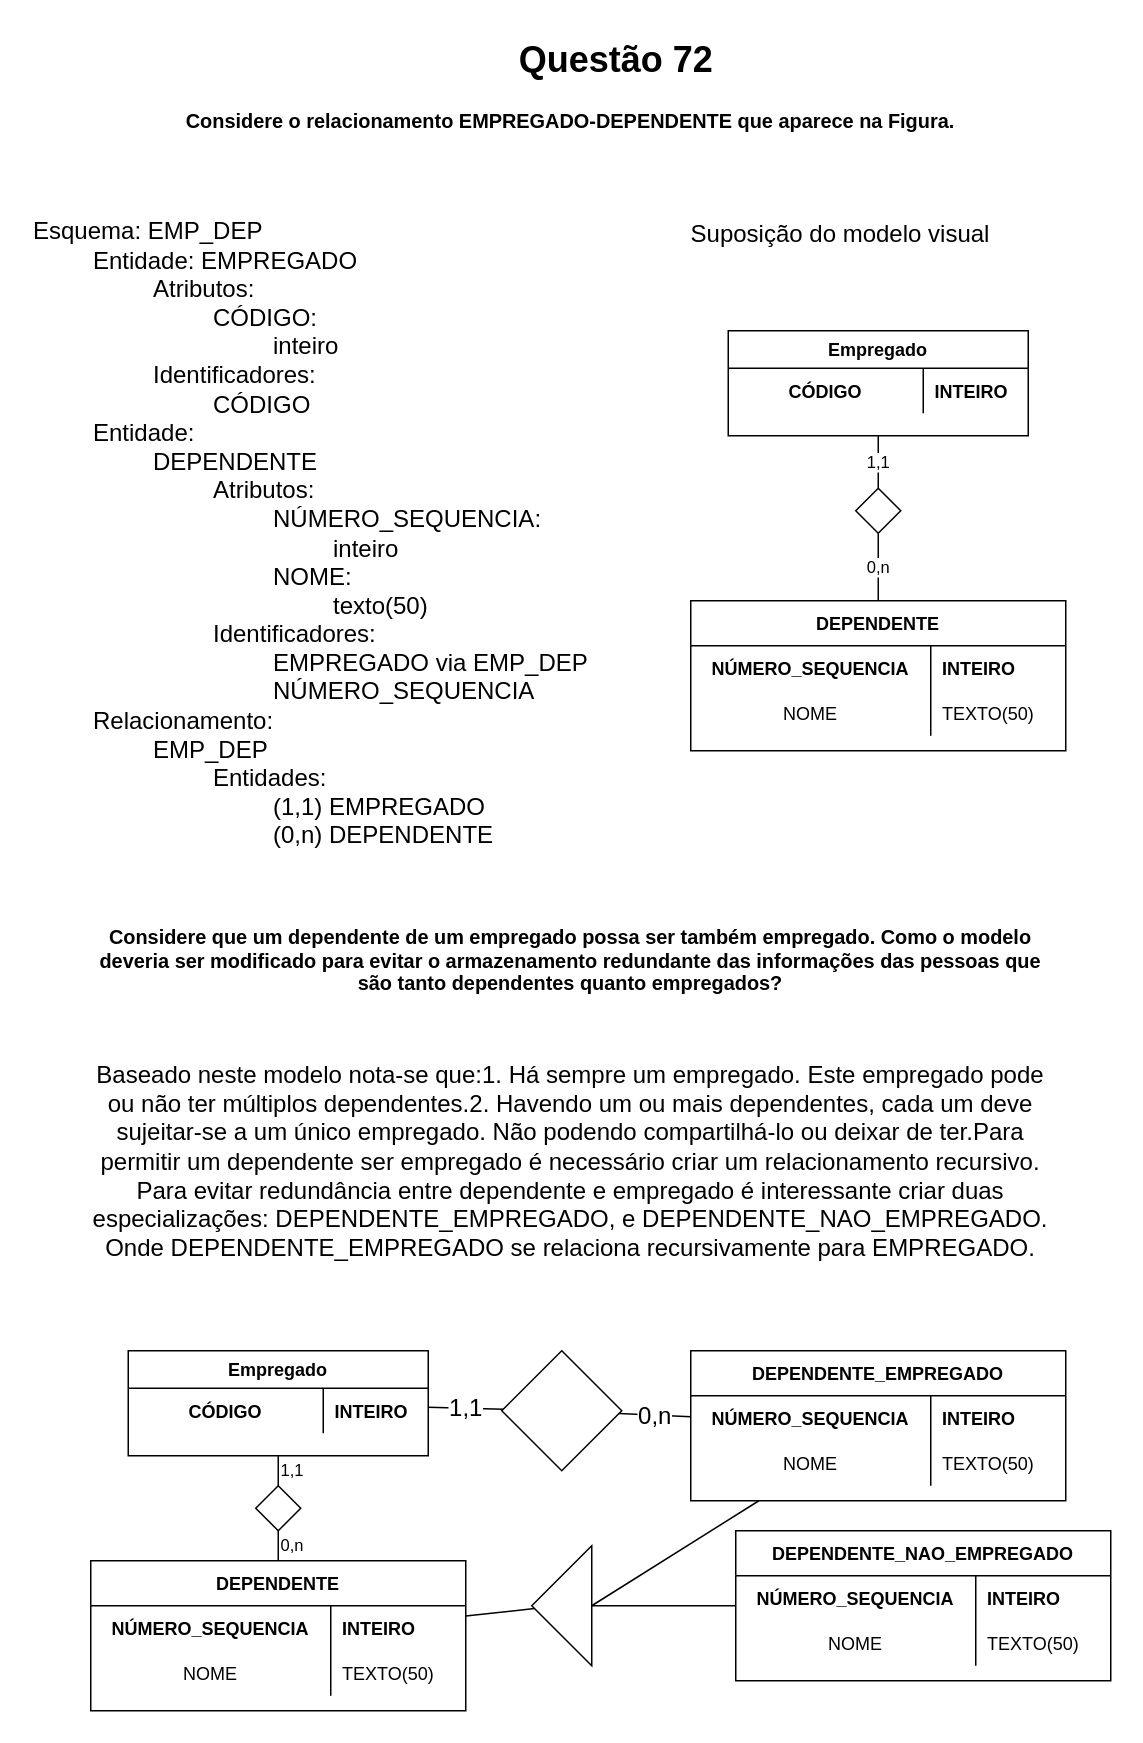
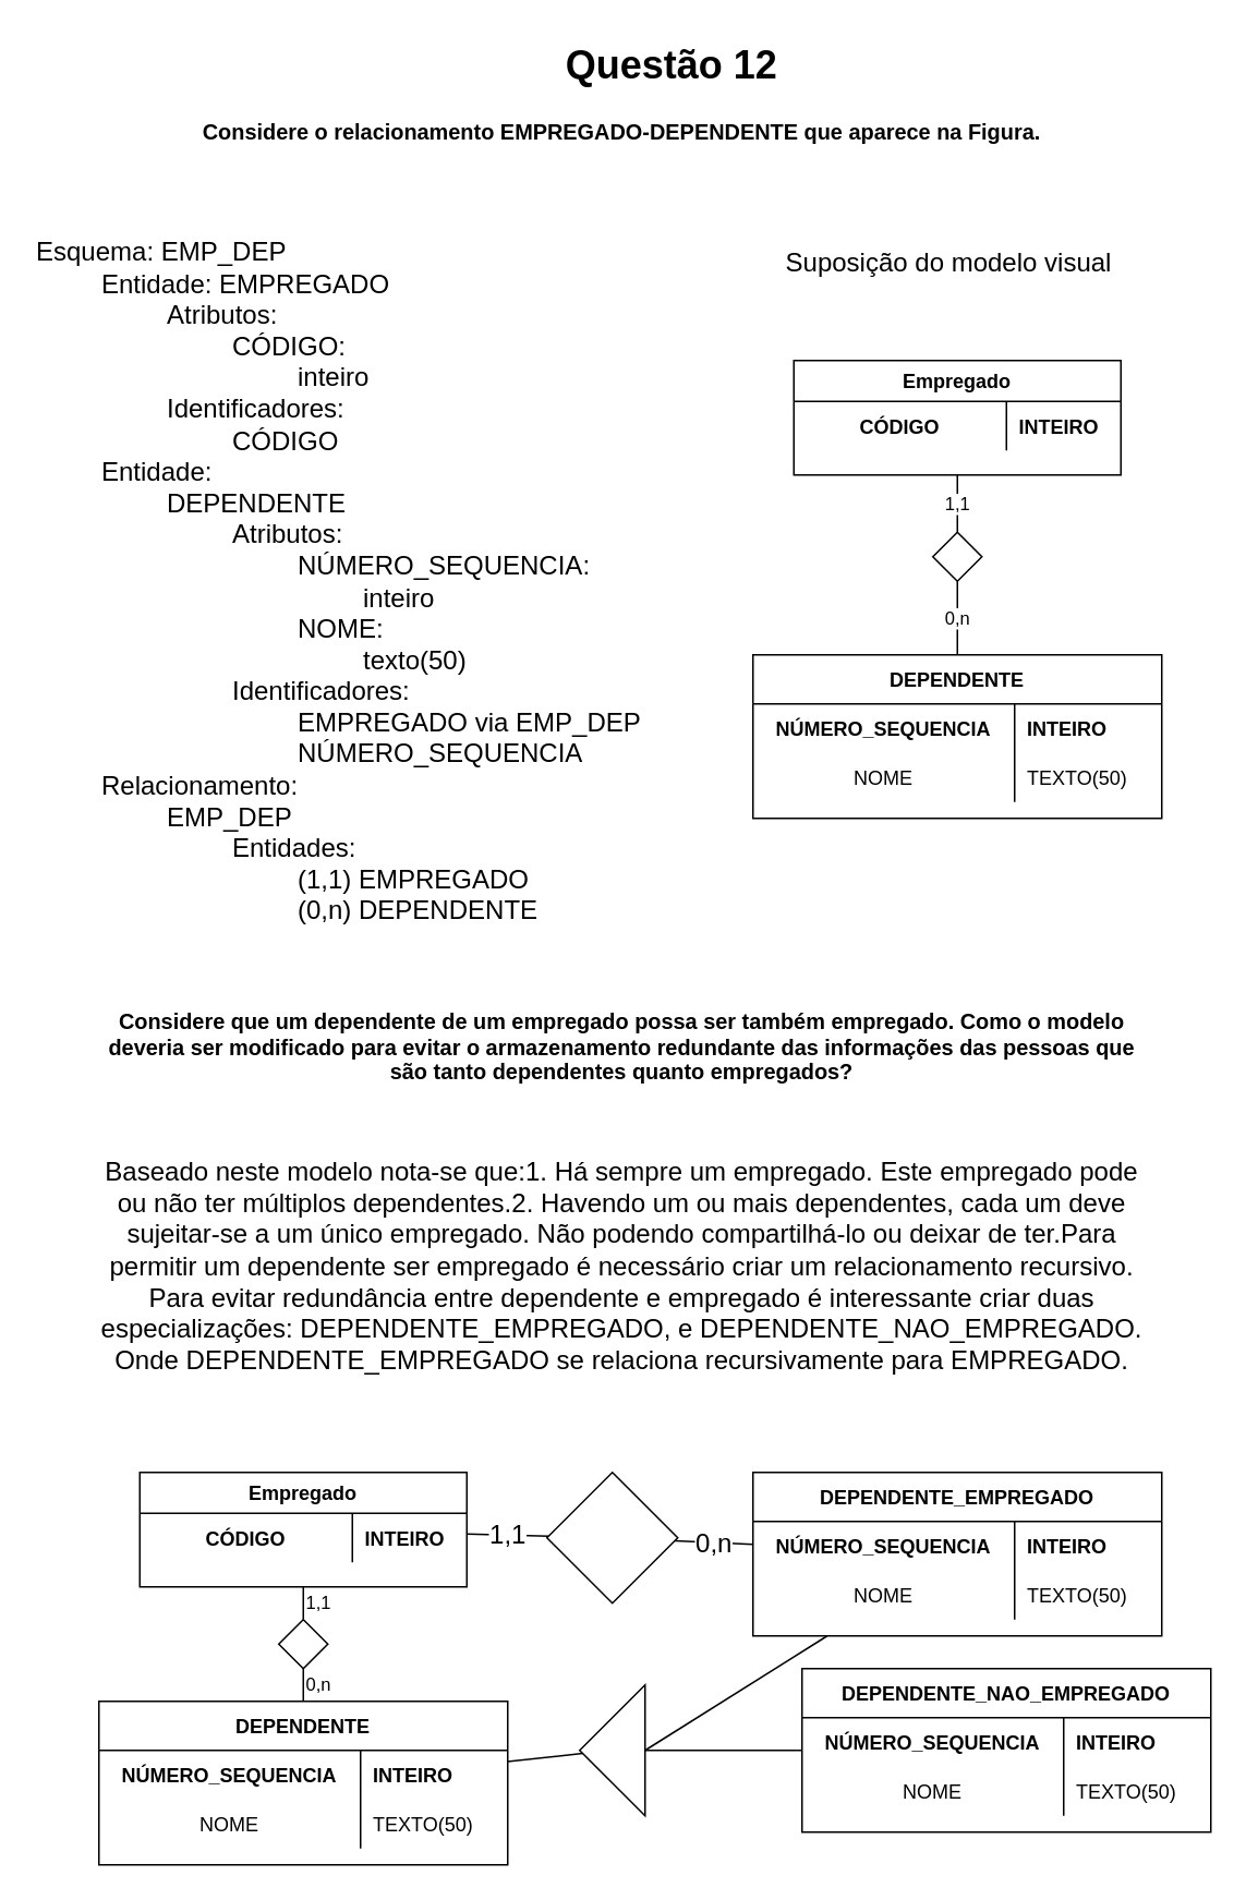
- <mxCell id="16" value="Questão 72" style="text;strokeColor=none;fillColor=none;html=1;fontSize=24;fontStyle=1;verticalAlign=middle;align=center;" vertex="1" parent="1"><mxGeometry x="360" y="20" width="100" height="40" as="geometry" /></mxCell>
+ <mxCell id="16" value="Questão 12" style="text;strokeColor=none;fillColor=none;html=1;fontSize=24;fontStyle=1;verticalAlign=middle;align=center;" vertex="1" parent="1"><mxGeometry x="360" y="20" width="100" height="40" as="geometry" /></mxCell>
- <mxCell id="22" value="Suposição do modelo visual" style="text;html=1;strokeColor=none;fillColor=none;align=center;verticalAlign=middle;whiteSpace=wrap;rounded=0;fontSize=16;" vertex="1" parent="1"><mxGeometry x="440" y="135" width="240" height="40" as="geometry" /></mxCell>
+ <mxCell id="22" value="Suposição do modelo visual" style="text;html=1;strokeColor=none;fillColor=none;align=center;verticalAlign=middle;whiteSpace=wrap;rounded=0;fontSize=16;" vertex="1" parent="1"><mxGeometry x="460" y="140" width="240" height="40" as="geometry" /></mxCell>
